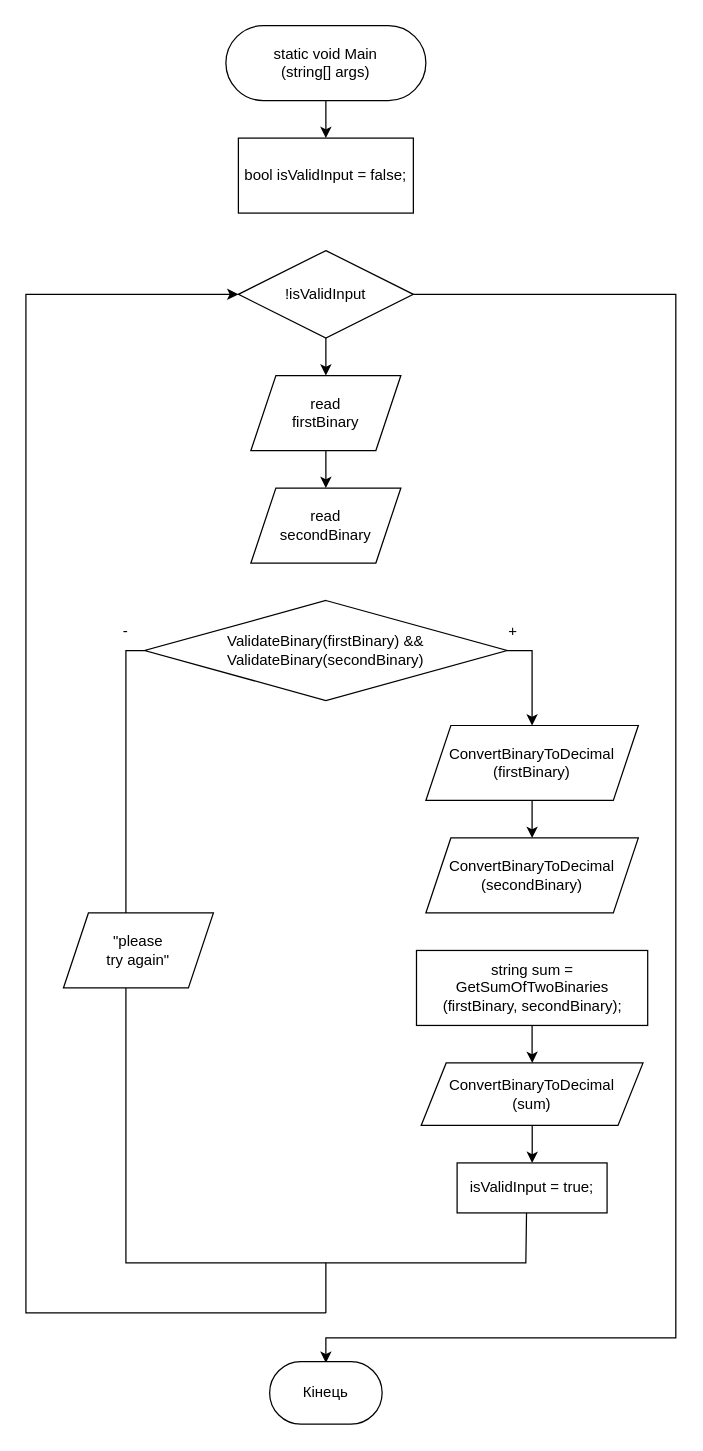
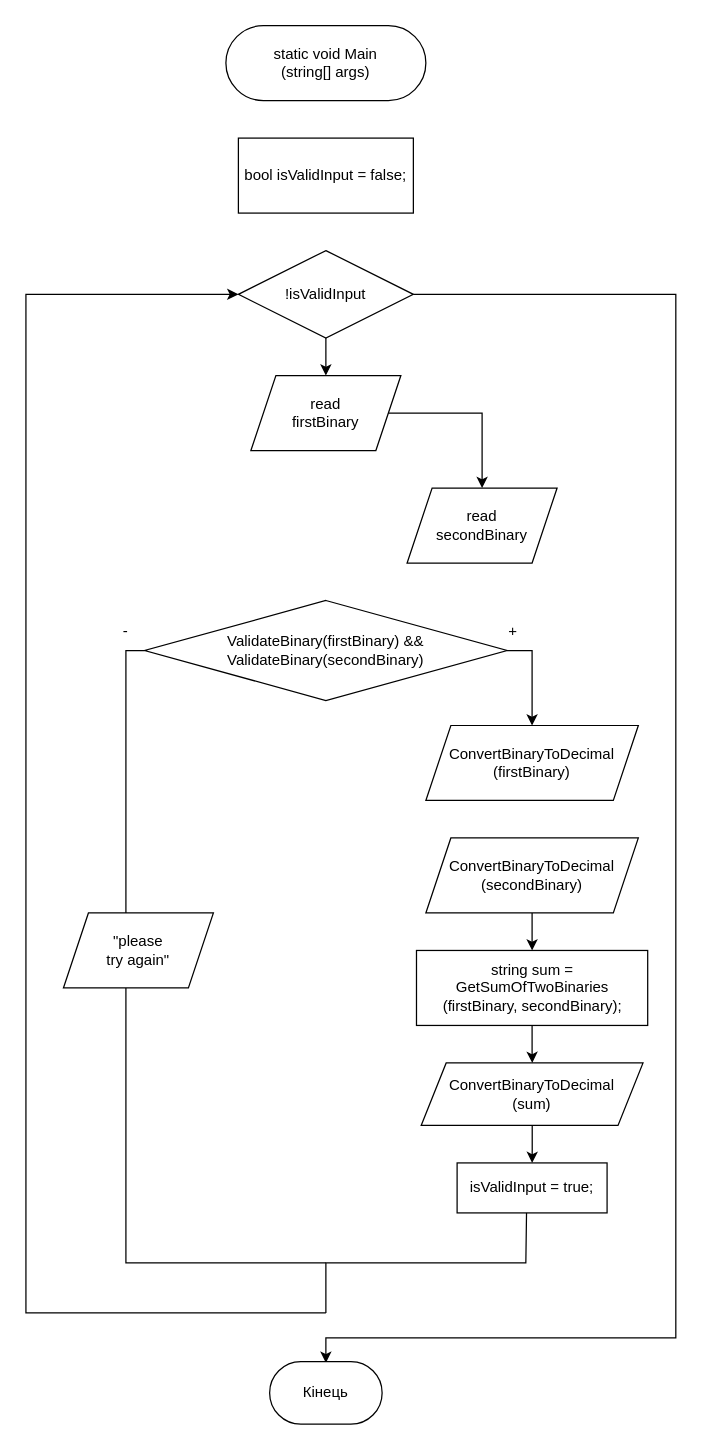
- <mxCell id="2" style="edgeStyle=orthogonalEdgeStyle;rounded=0;orthogonalLoop=1;jettySize=auto;html=1;entryX=0.5;entryY=0;entryDx=0;entryDy=0;" edge="1" parent="1" source="3" target="4"><mxGeometry relative="1" as="geometry" /></mxCell>
- <mxCell id="9" value="read&lt;br&gt;secondBinary" style="shape=parallelogram;perimeter=parallelogramPerimeter;whiteSpace=wrap;html=1;fixedSize=1;" vertex="1" parent="1"><mxGeometry x="200" y="390" width="120" height="60" as="geometry" /></mxCell>
+ <mxCell id="9" value="read&lt;br&gt;secondBinary" style="shape=parallelogram;perimeter=parallelogramPerimeter;whiteSpace=wrap;html=1;fixedSize=1;" vertex="1" parent="1"><mxGeometry x="325" y="390" width="120" height="60" as="geometry" /></mxCell>
- <mxCell id="12" style="edgeStyle=orthogonalEdgeStyle;rounded=0;orthogonalLoop=1;jettySize=auto;html=1;" edge="1" parent="1" source="13" target="15"><mxGeometry relative="1" as="geometry" /></mxCell>
+ <mxCell id="14" style="edgeStyle=orthogonalEdgeStyle;rounded=0;orthogonalLoop=1;jettySize=auto;html=1;" edge="1" parent="1" source="15" target="17"><mxGeometry relative="1" as="geometry" /></mxCell>
